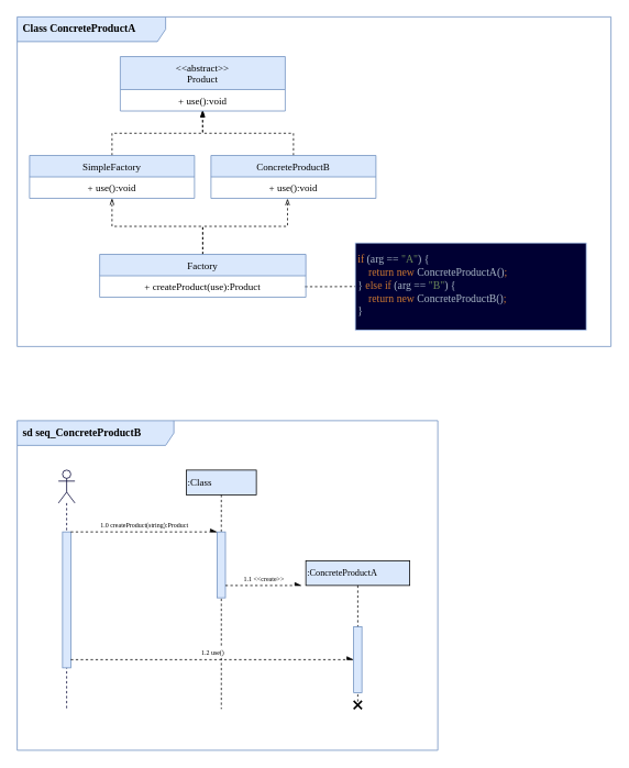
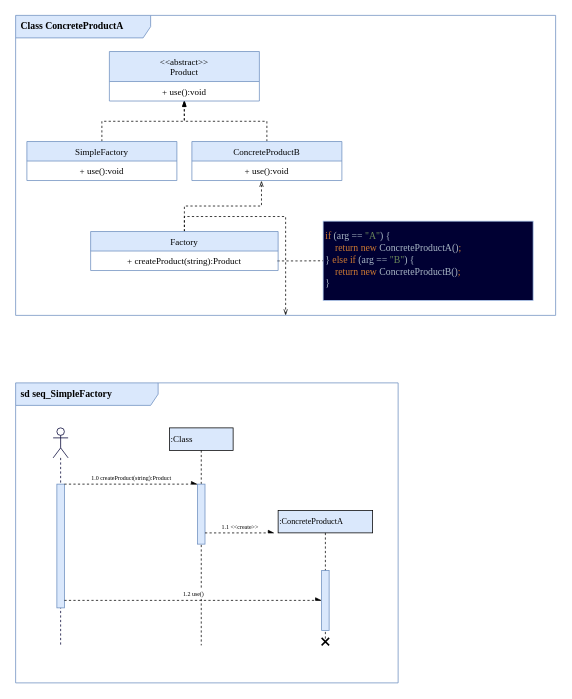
- <mxCell id="3" style="edgeStyle=orthogonalEdgeStyle;rounded=0;orthogonalLoop=1;jettySize=auto;html=1;startSize=26;fontFamily=Monaco;fontSize=12;fontColor=#000000;dashed=1;endArrow=openThin;endFill=0;shadow=0;" edge="1" parent="1" source="13" target="9"><mxGeometry relative="1" as="geometry" /></mxCell>
+ <mxCell id="3" style="edgeStyle=orthogonalEdgeStyle;rounded=0;orthogonalLoop=1;jettySize=auto;html=1;startSize=26;fontFamily=Monaco;fontSize=12;fontColor=#000000;dashed=1;endArrow=openThin;endFill=0;shadow=0;" edge="1" parent="1" source="13" target="2"><mxGeometry relative="1" as="geometry" /></mxCell>
- <mxCell id="14" value="+ createProduct(use):Product" style="text;strokeColor=none;fillColor=none;align=center;verticalAlign=top;spacingLeft=4;spacingRight=4;overflow=hidden;rotatable=0;points=[[0,0.5],[1,0.5]];portConstraint=eastwest;fontFamily=Monaco;shadow=0;" vertex="1" parent="13"><mxGeometry y="26" width="250" height="26" as="geometry" /></mxCell>
+ <mxCell id="14" value="+ createProduct(string):Product" style="text;strokeColor=none;fillColor=none;align=center;verticalAlign=top;spacingLeft=4;spacingRight=4;overflow=hidden;rotatable=0;points=[[0,0.5],[1,0.5]];portConstraint=eastwest;fontFamily=Monaco;shadow=0;" vertex="1" parent="13"><mxGeometry y="26" width="250" height="26" as="geometry" /></mxCell>
- <mxCell id="17" value="&lt;span style=&quot;font-size: 13px ; font-weight: 700 ; line-height: 100%&quot;&gt;sd seq_ConcreteProductB&lt;br&gt;&lt;/span&gt;" style="shape=umlFrame;whiteSpace=wrap;html=1;rounded=0;labelBackgroundColor=none;startSize=26;fontFamily=Monaco;fontSize=12;align=left;width=190;height=30;spacing=7;spacingTop=0;spacingRight=5;fillColor=#dae8fc;strokeColor=#6c8ebf;swimlaneFillColor=#ffffff;shadow=0;" vertex="1" parent="1"><mxGeometry x="20" y="510" width="510" height="400" as="geometry" /></mxCell>
+ <mxCell id="17" value="&lt;span style=&quot;font-size: 13px ; font-weight: 700 ; line-height: 100%&quot;&gt;sd seq_SimpleFactory&lt;br&gt;&lt;/span&gt;" style="shape=umlFrame;whiteSpace=wrap;html=1;rounded=0;labelBackgroundColor=none;startSize=26;fontFamily=Monaco;fontSize=12;align=left;width=190;height=30;spacing=7;spacingTop=0;spacingRight=5;fillColor=#dae8fc;strokeColor=#6c8ebf;swimlaneFillColor=#ffffff;shadow=0;" vertex="1" parent="1"><mxGeometry x="20" y="510" width="510" height="400" as="geometry" /></mxCell>
